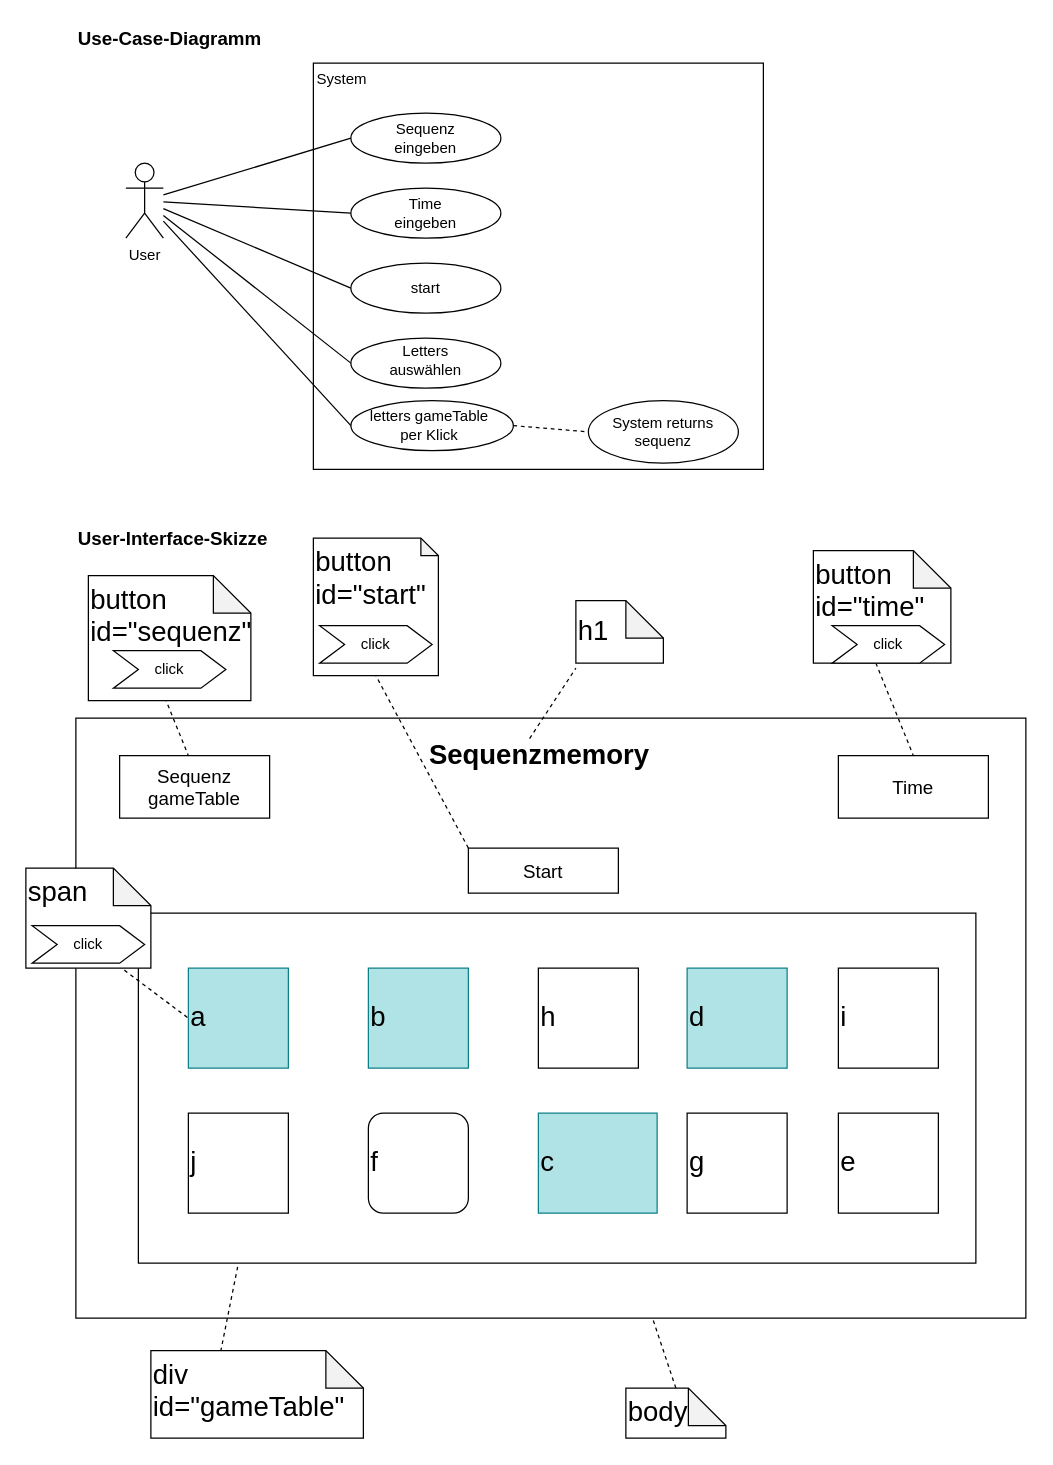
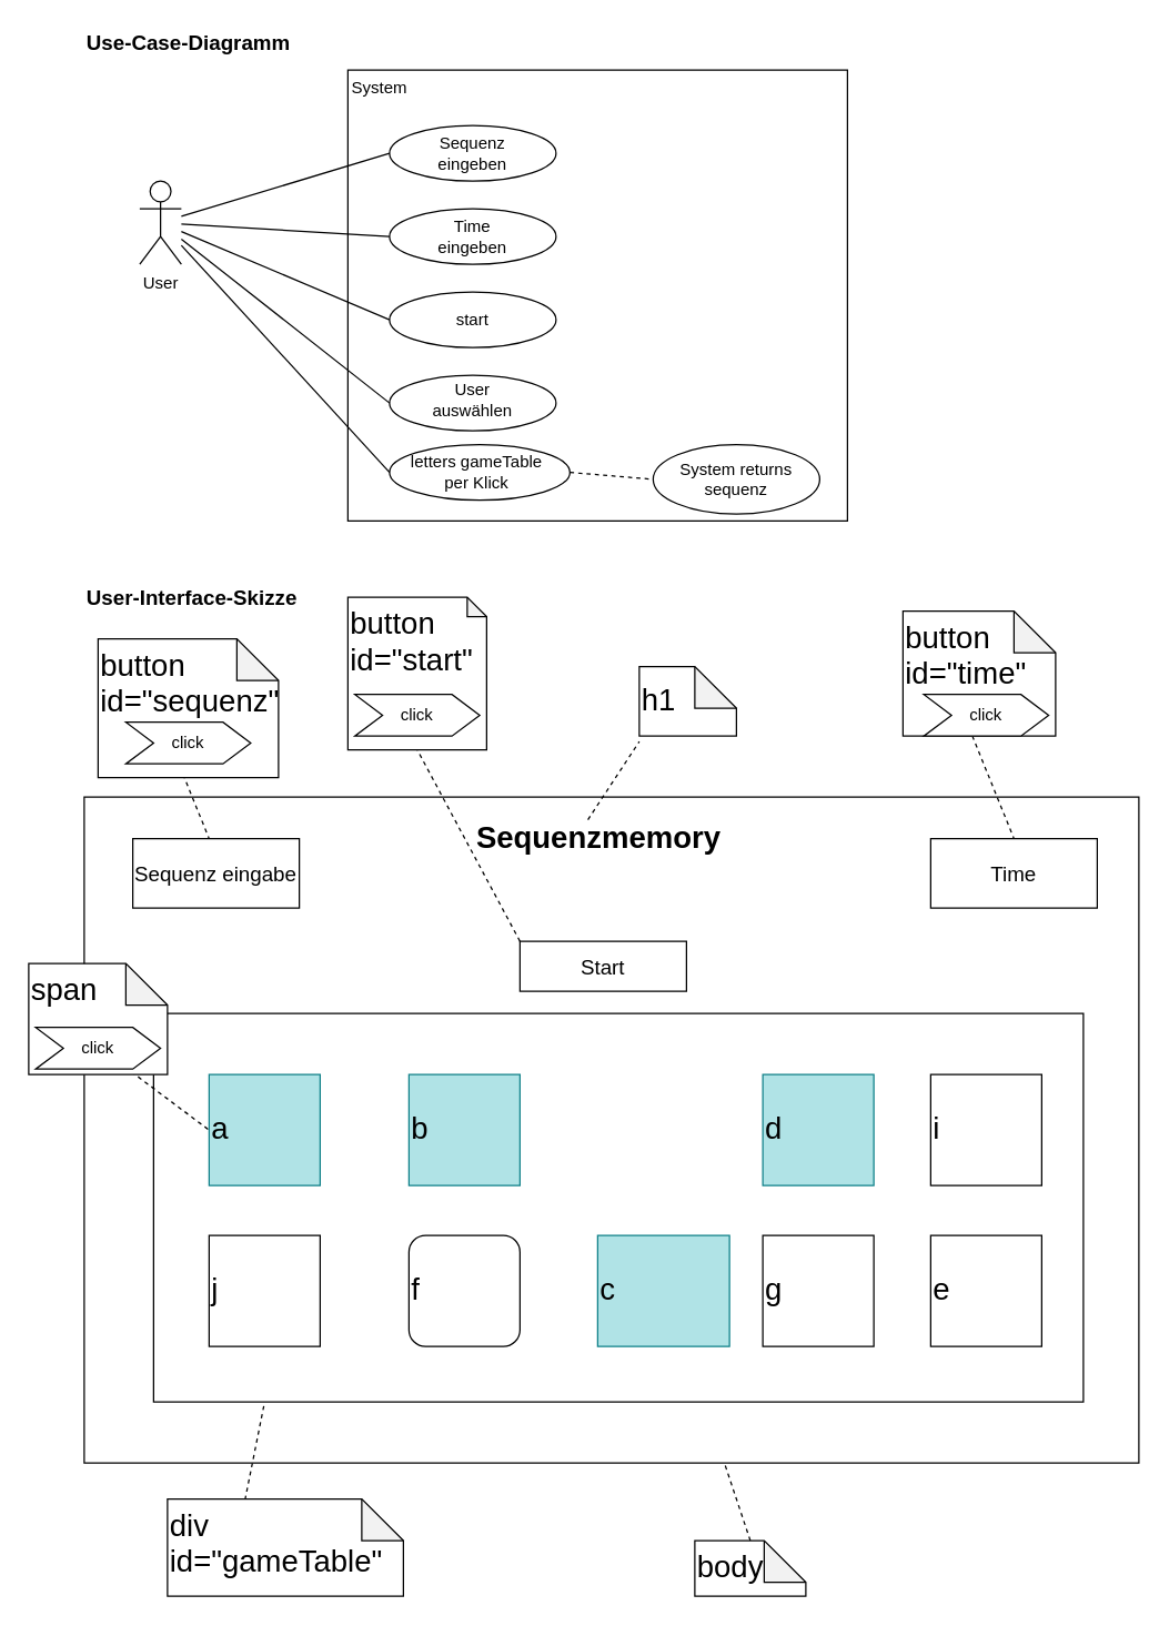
- <mxCell id="14" value="Letters auswählen" style="text;html=1;strokeColor=none;fillColor=none;align=center;verticalAlign=middle;whiteSpace=wrap;rounded=0;" parent="1" vertex="1"><mxGeometry x="300" y="275" width="80" height="25" as="geometry" /></mxCell>
+ <mxCell id="14" value="User auswählen" style="text;html=1;strokeColor=none;fillColor=none;align=center;verticalAlign=middle;whiteSpace=wrap;rounded=0;" parent="1" vertex="1"><mxGeometry x="300" y="275" width="80" height="25" as="geometry" /></mxCell>
- <mxCell id="48" value="Sequenz gameTable" style="rounded=0;whiteSpace=wrap;html=1;shadow=0;fontSize=15;align=center;" parent="1" vertex="1"><mxGeometry x="95" y="604" width="120" height="50" as="geometry" /></mxCell>
+ <mxCell id="48" value="Sequenz eingabe" style="rounded=0;whiteSpace=wrap;html=1;shadow=0;fontSize=15;align=center;" parent="1" vertex="1"><mxGeometry x="95" y="604" width="120" height="50" as="geometry" /></mxCell>
- <mxCell id="36" value="h" style="whiteSpace=wrap;html=1;aspect=fixed;shadow=0;fontSize=22;fontColor=#000000;align=left;" parent="1" vertex="1"><mxGeometry x="430" y="774" width="80" height="80" as="geometry" /></mxCell>
